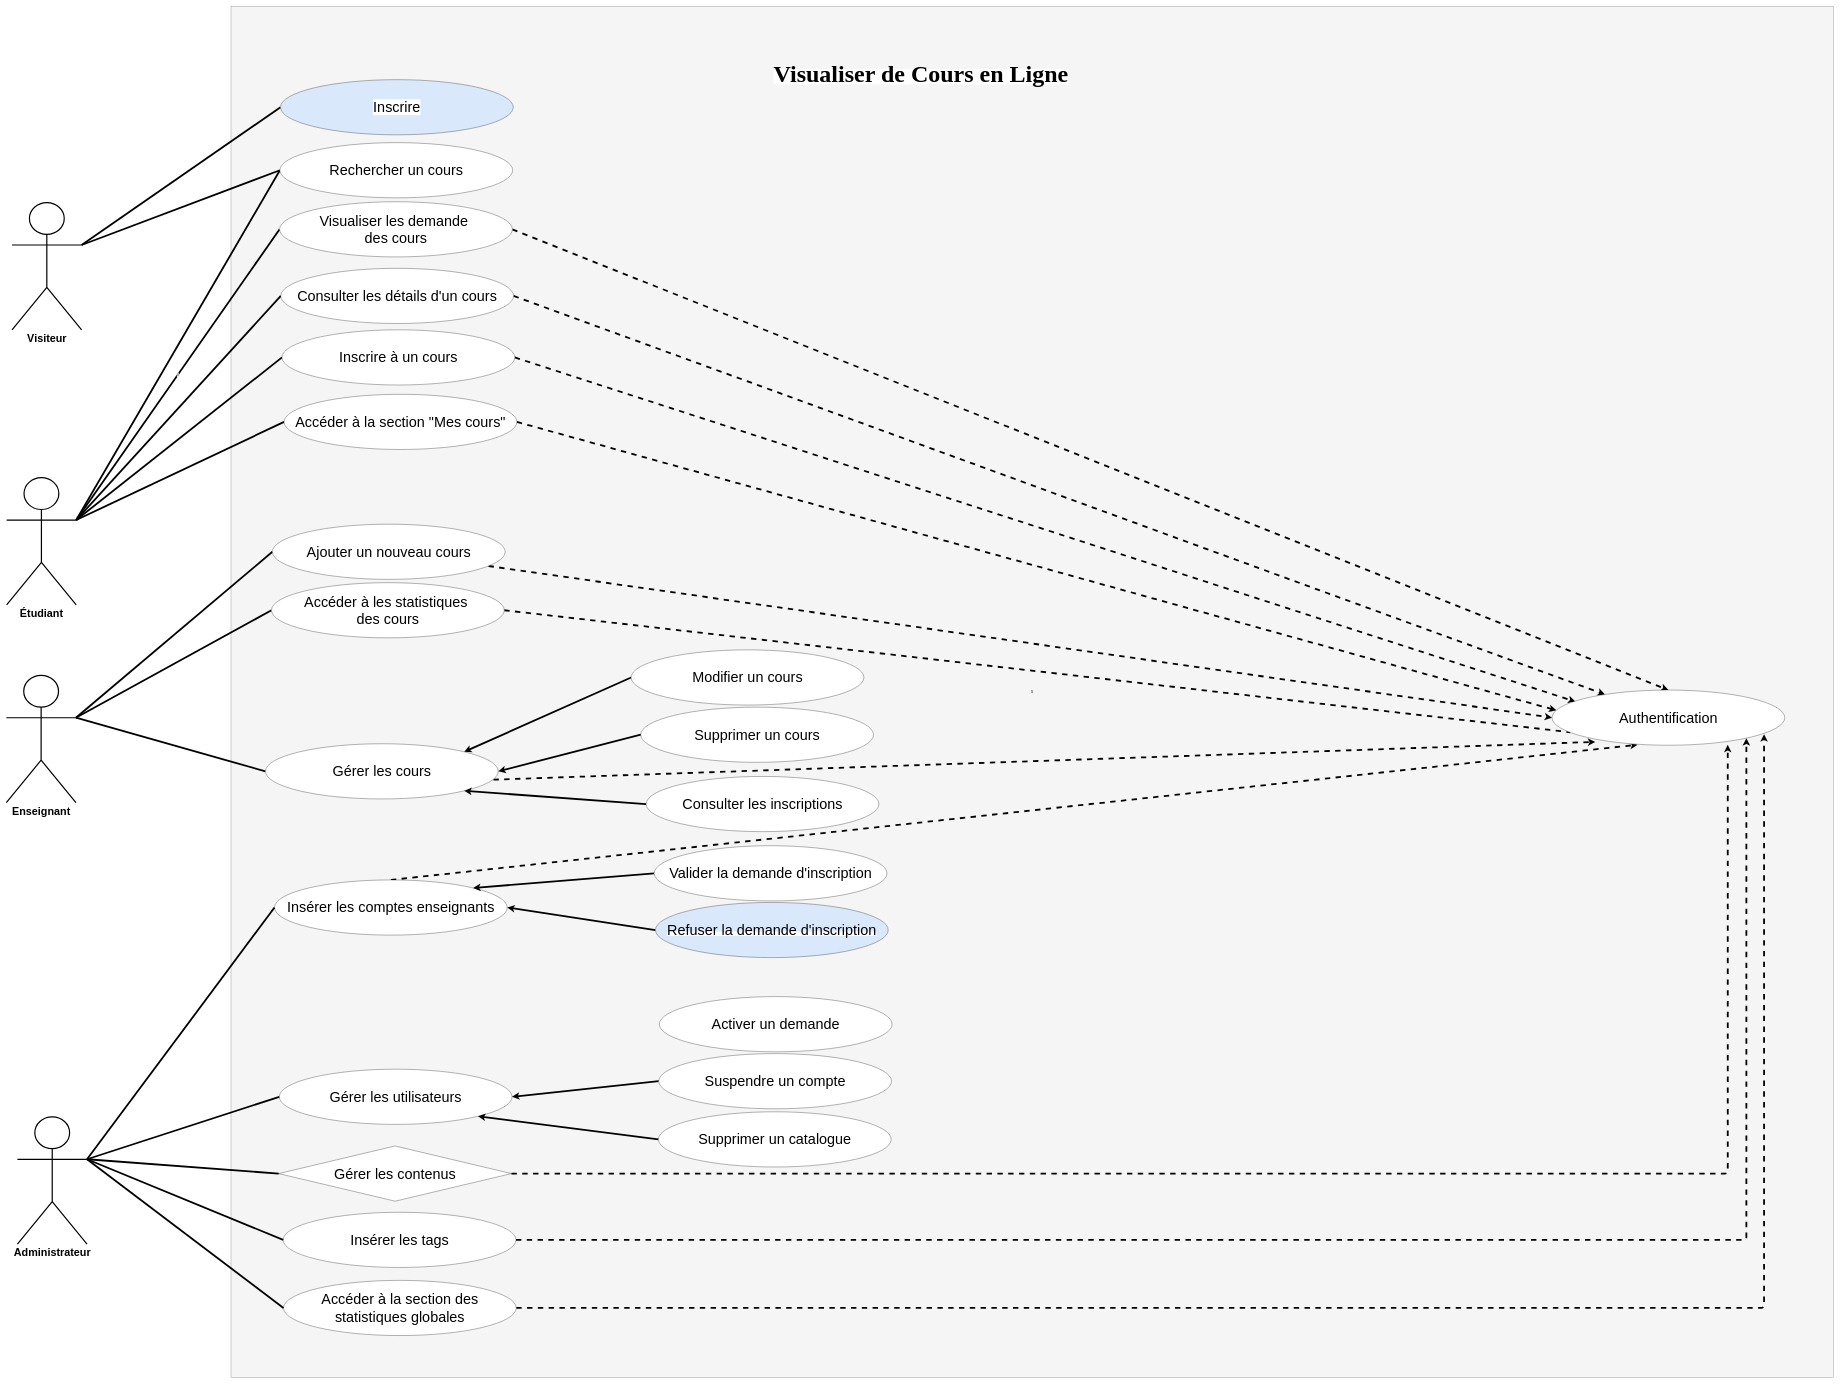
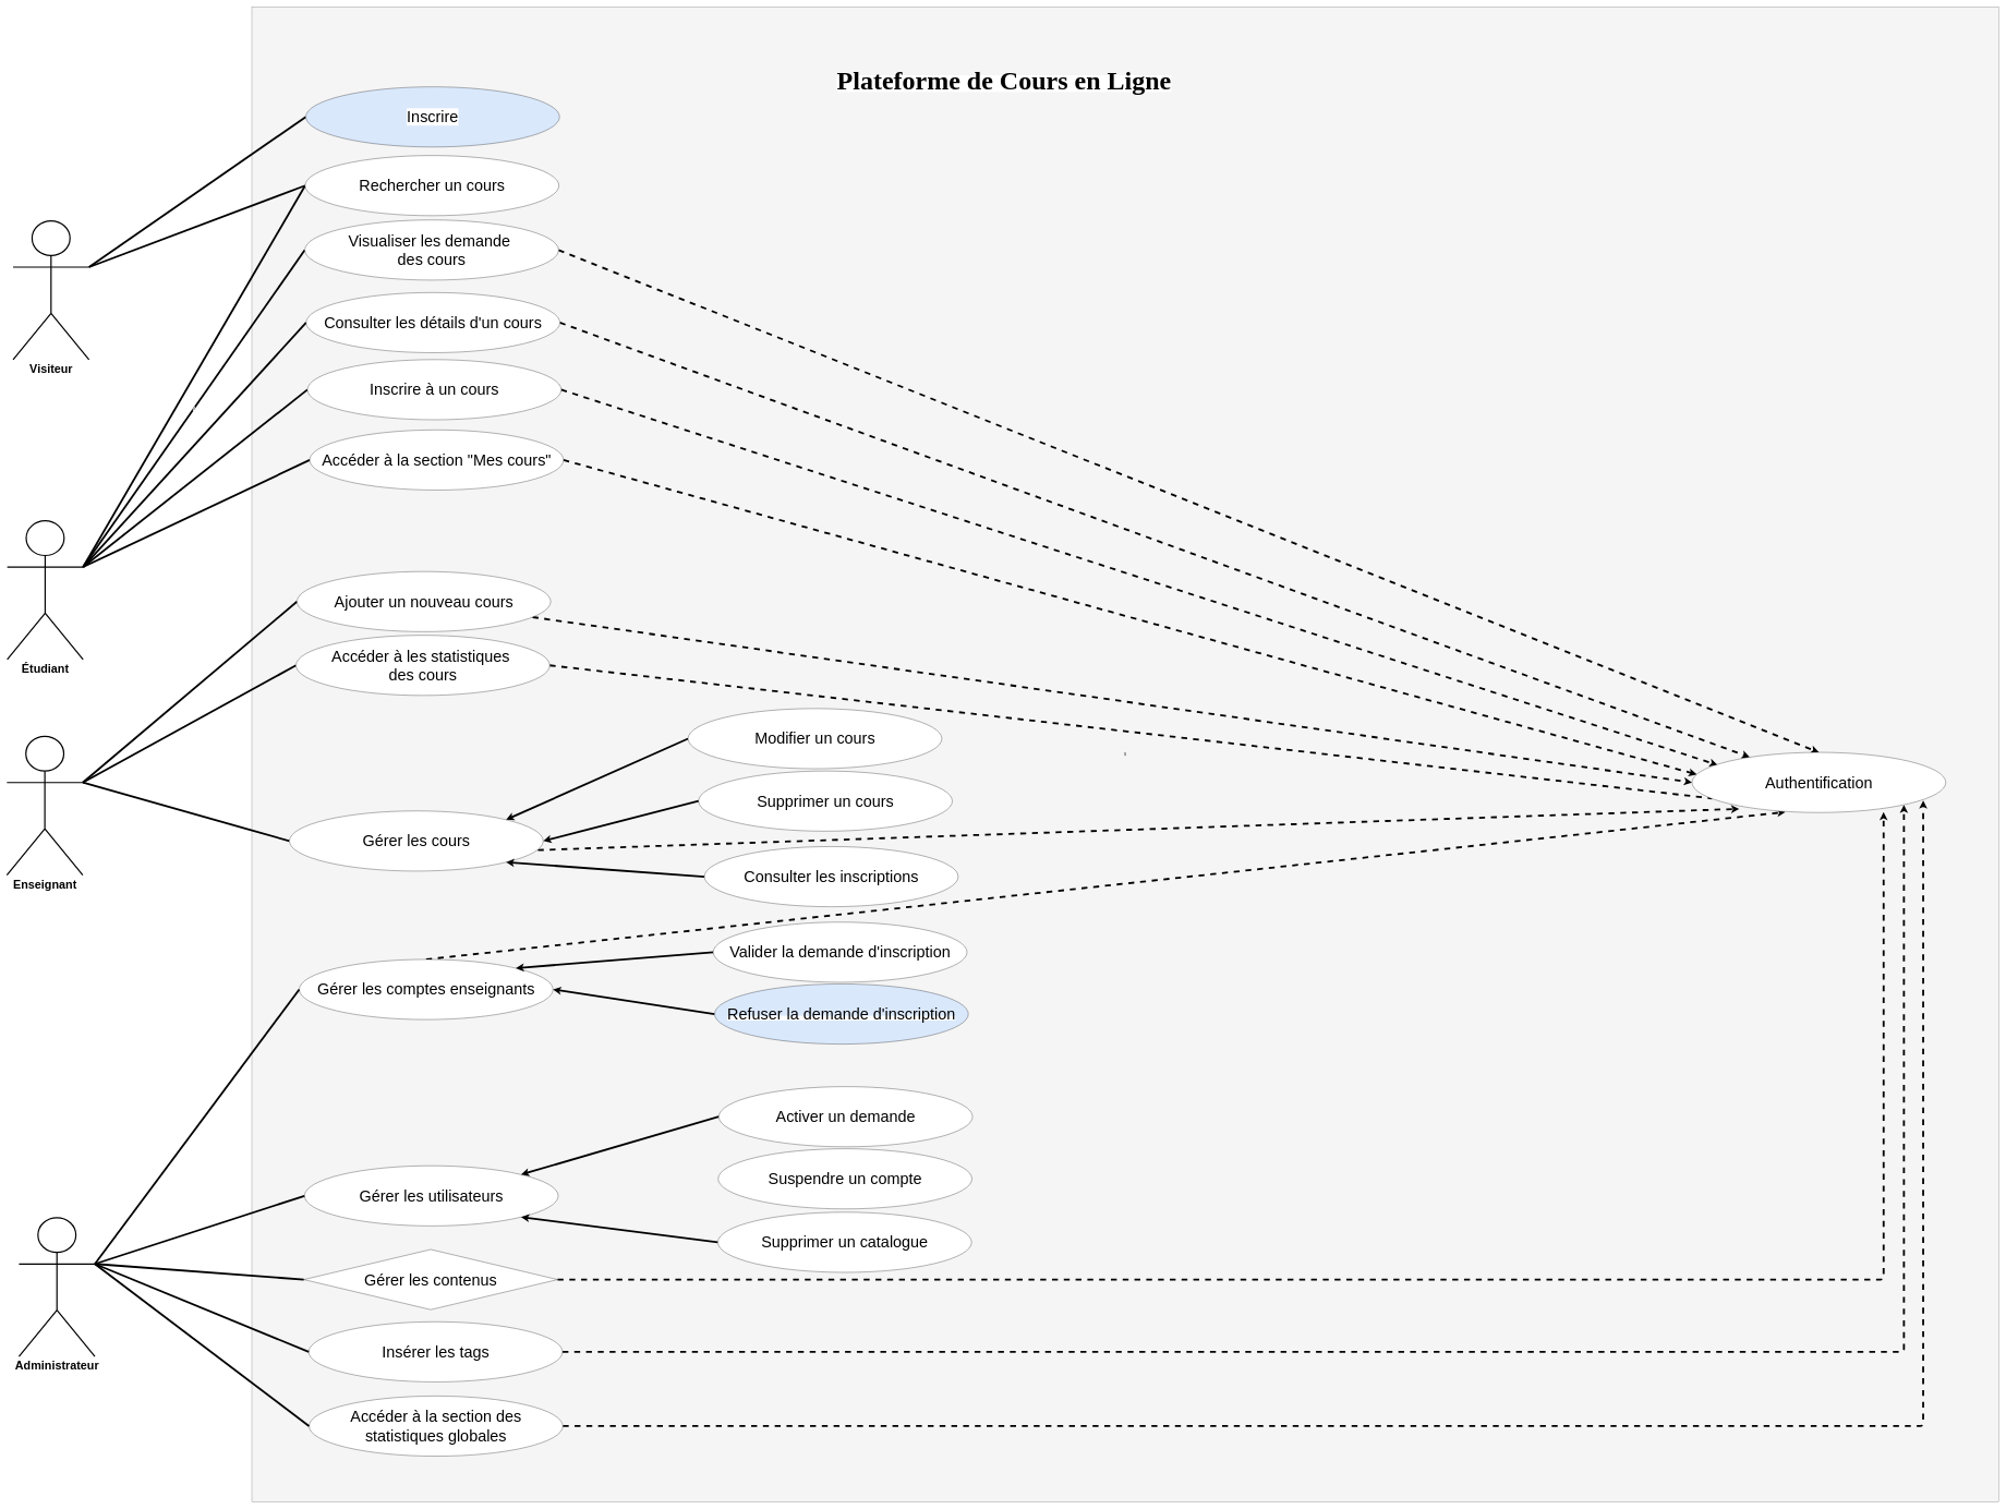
- <mxCell id="3" value="&lt;h1 style=&quot;box-sizing: border-box; border: 0px solid; --tw-border-spacing-x: 0; --tw-border-spacing-y: 0; --tw-translate-x: 0; --tw-translate-y: 0; --tw-rotate: 0; --tw-skew-x: 0; --tw-skew-y: 0; --tw-scale-x: 1; --tw-scale-y: 1; --tw-pan-x: ; --tw-pan-y: ; --tw-pinch-zoom: ; --tw-scroll-snap-strictness: proximity; --tw-gradient-from-position: ; --tw-gradient-via-position: ; --tw-gradient-to-position: ; --tw-ordinal: ; --tw-slashed-zero: ; --tw-numeric-figure: ; --tw-numeric-spacing: ; --tw-numeric-fraction: ; --tw-ring-inset: ; --tw-ring-offset-width: 0px; --tw-ring-offset-color: #fff; --tw-ring-color: rgba(59,130,246,.5); --tw-ring-offset-shadow: 0 0 #0000; --tw-ring-shadow: 0 0 #0000; --tw-shadow: 0 0 #0000; --tw-shadow-colored: 0 0 #0000; --tw-blur: ; --tw-brightness: ; --tw-contrast: ; --tw-grayscale: ; --tw-hue-rotate: ; --tw-invert: ; --tw-saturate: ; --tw-sepia: ; --tw-drop-shadow: ; --tw-backdrop-blur: ; --tw-backdrop-brightness: ; --tw-backdrop-contrast: ; --tw-backdrop-grayscale: ; --tw-backdrop-hue-rotate: ; --tw-backdrop-invert: ; --tw-backdrop-opacity: ; --tw-backdrop-saturate: ; --tw-backdrop-sepia: ; --tw-contain-size: ; --tw-contain-layout: ; --tw-contain-paint: ; --tw-contain-style: ; margin: 0px; line-height: 2rem; text-align: start; background-color: rgb(255, 255, 255);&quot; class=&quot;sc-6a4c5dd9-0 dXTcni&quot;&gt;&lt;font color=&quot;#000000&quot; face=&quot;Georgia&quot; style=&quot;font-size: 80px;&quot;&gt;Visualiser de Cours en Ligne&lt;/font&gt;&lt;/h1&gt;" style="text;html=1;align=center;verticalAlign=middle;whiteSpace=wrap;rounded=0;" parent="1" vertex="1"><mxGeometry x="2373" y="198" width="1393" height="113" as="geometry" /></mxCell>
+ <mxCell id="3" value="&lt;h1 style=&quot;box-sizing: border-box; border: 0px solid; --tw-border-spacing-x: 0; --tw-border-spacing-y: 0; --tw-translate-x: 0; --tw-translate-y: 0; --tw-rotate: 0; --tw-skew-x: 0; --tw-skew-y: 0; --tw-scale-x: 1; --tw-scale-y: 1; --tw-pan-x: ; --tw-pan-y: ; --tw-pinch-zoom: ; --tw-scroll-snap-strictness: proximity; --tw-gradient-from-position: ; --tw-gradient-via-position: ; --tw-gradient-to-position: ; --tw-ordinal: ; --tw-slashed-zero: ; --tw-numeric-figure: ; --tw-numeric-spacing: ; --tw-numeric-fraction: ; --tw-ring-inset: ; --tw-ring-offset-width: 0px; --tw-ring-offset-color: #fff; --tw-ring-color: rgba(59,130,246,.5); --tw-ring-offset-shadow: 0 0 #0000; --tw-ring-shadow: 0 0 #0000; --tw-shadow: 0 0 #0000; --tw-shadow-colored: 0 0 #0000; --tw-blur: ; --tw-brightness: ; --tw-contrast: ; --tw-grayscale: ; --tw-hue-rotate: ; --tw-invert: ; --tw-saturate: ; --tw-sepia: ; --tw-drop-shadow: ; --tw-backdrop-blur: ; --tw-backdrop-brightness: ; --tw-backdrop-contrast: ; --tw-backdrop-grayscale: ; --tw-backdrop-hue-rotate: ; --tw-backdrop-invert: ; --tw-backdrop-opacity: ; --tw-backdrop-saturate: ; --tw-backdrop-sepia: ; --tw-contain-size: ; --tw-contain-layout: ; --tw-contain-paint: ; --tw-contain-style: ; margin: 0px; line-height: 2rem; text-align: start; background-color: rgb(255, 255, 255);&quot; class=&quot;sc-6a4c5dd9-0 dXTcni&quot;&gt;&lt;font color=&quot;#000000&quot; face=&quot;Georgia&quot; style=&quot;font-size: 80px;&quot;&gt;Plateforme de Cours en Ligne&lt;/font&gt;&lt;/h1&gt;" style="text;html=1;align=center;verticalAlign=middle;whiteSpace=wrap;rounded=0;" parent="1" vertex="1"><mxGeometry x="2373" y="198" width="1393" height="113" as="geometry" /></mxCell>
- <mxCell id="23" value="&lt;span style=&quot;font-family: &amp;quot;Nunito Sans&amp;quot;, sans-serif; text-align: left; background-color: rgb(255, 255, 255);&quot;&gt;&lt;font color=&quot;#000000&quot; style=&quot;font-size: 48px;&quot;&gt;Insérer les comptes enseignants&lt;/font&gt;&lt;/span&gt;" style="ellipse;whiteSpace=wrap;html=1;fillColor=#FFFFFF;strokeColor=#000000;" parent="1" vertex="1"><mxGeometry x="914" y="2933" width="776" height="184" as="geometry" /></mxCell>
+ <mxCell id="23" value="&lt;span style=&quot;font-family: &amp;quot;Nunito Sans&amp;quot;, sans-serif; text-align: left; background-color: rgb(255, 255, 255);&quot;&gt;&lt;font color=&quot;#000000&quot; style=&quot;font-size: 48px;&quot;&gt;Gérer les comptes enseignants&lt;/font&gt;&lt;/span&gt;" style="ellipse;whiteSpace=wrap;html=1;fillColor=#FFFFFF;strokeColor=#000000;" parent="1" vertex="1"><mxGeometry x="914" y="2933" width="776" height="184" as="geometry" /></mxCell>
+ <mxCell id="58" style="edgeStyle=none;rounded=0;orthogonalLoop=1;jettySize=auto;html=1;exitX=0;exitY=0.5;exitDx=0;exitDy=0;entryX=1;entryY=0;entryDx=0;entryDy=0;strokeColor=#000000;strokeWidth=6;" parent="1" source="59" target="36" edge="1"><mxGeometry relative="1" as="geometry" /></mxCell>
- <mxCell id="60" style="edgeStyle=none;rounded=0;orthogonalLoop=1;jettySize=auto;html=1;exitX=0;exitY=0.5;exitDx=0;exitDy=0;entryX=1;entryY=0.5;entryDx=0;entryDy=0;strokeColor=#000000;strokeWidth=6;" parent="1" source="61" target="36" edge="1"><mxGeometry relative="1" as="geometry"><Array as="points" /></mxGeometry></mxCell>
